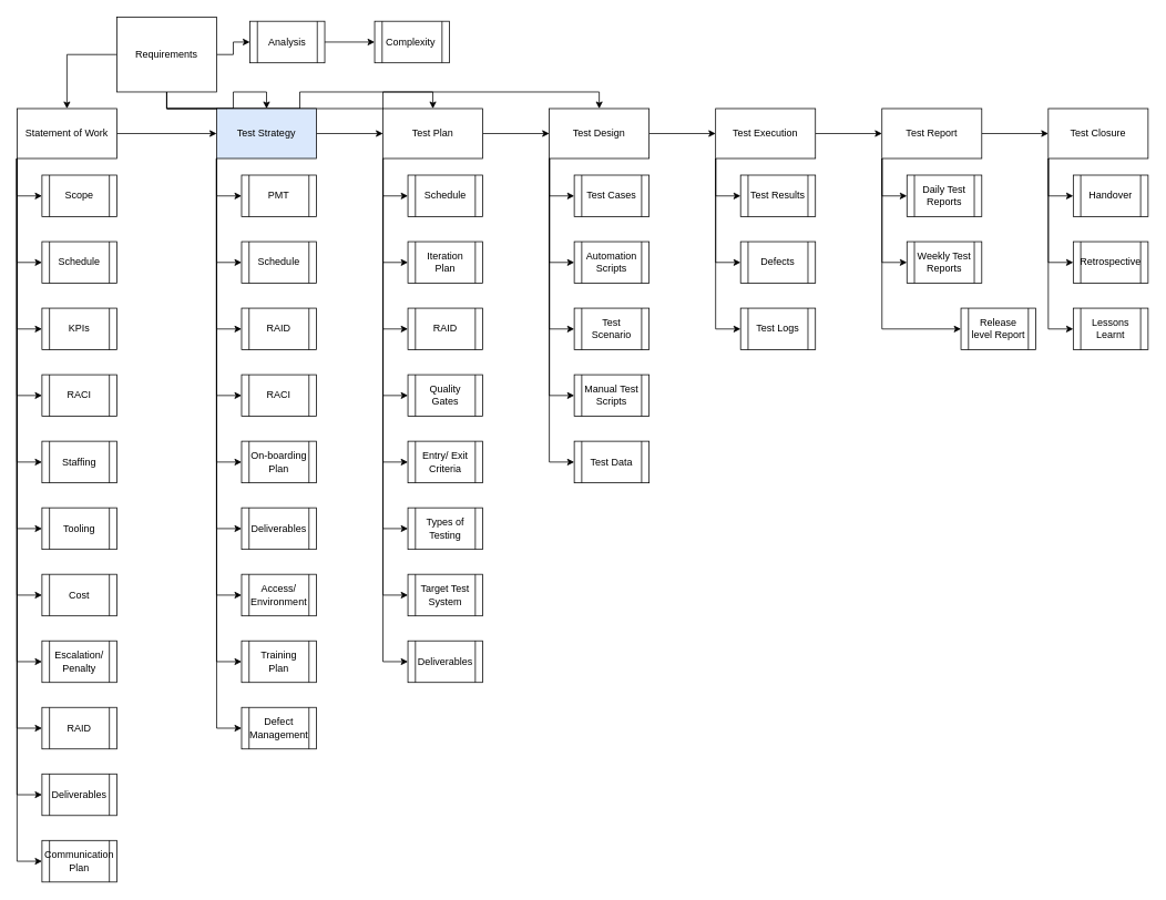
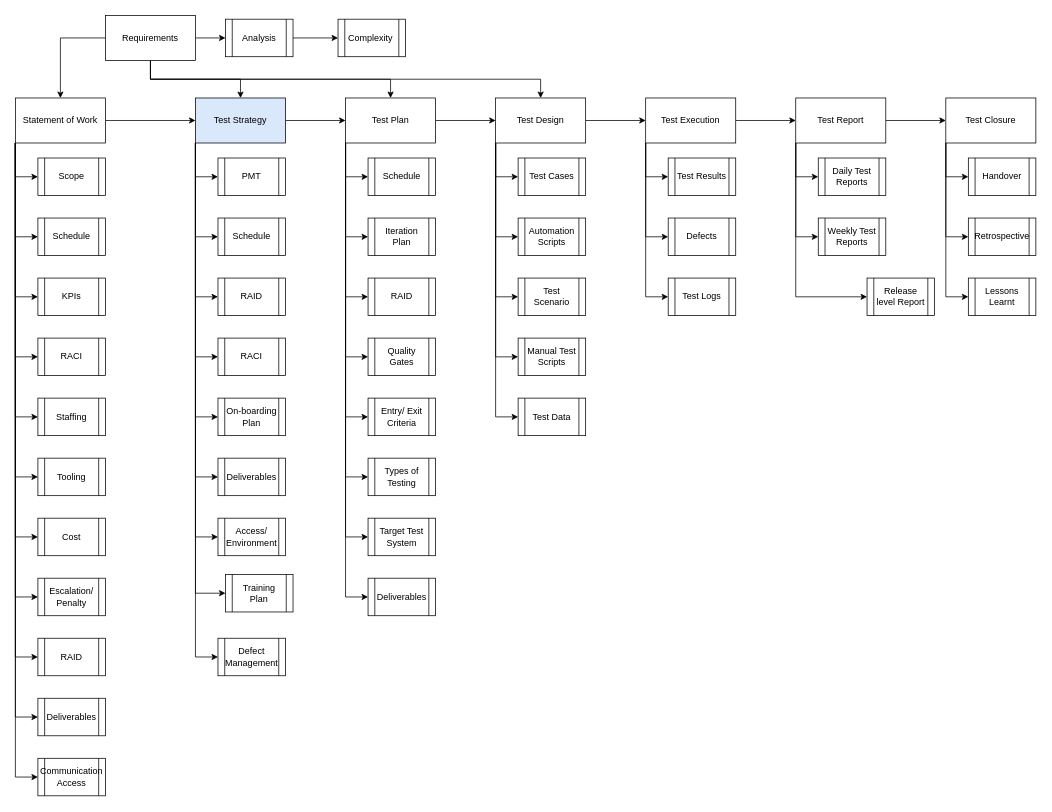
- <mxCell id="20" value="Requirements" style="rounded=0;whiteSpace=wrap;html=1;" parent="1" vertex="1"><mxGeometry x="140" y="20" width="120" height="90" as="geometry" /></mxCell>
+ <mxCell id="20" value="Requirements" style="rounded=0;whiteSpace=wrap;html=1;" parent="1" vertex="1"><mxGeometry x="140" y="20" width="120" height="60" as="geometry" /></mxCell>
- <mxCell id="81" value="Training Plan" style="shape=process;whiteSpace=wrap;html=1;backgroundOutline=1;" parent="1" vertex="1"><mxGeometry x="290" y="770" width="90" height="50" as="geometry" /></mxCell>
+ <mxCell id="81" value="Training Plan" style="shape=process;whiteSpace=wrap;html=1;backgroundOutline=1;" parent="1" vertex="1"><mxGeometry x="300" y="765" width="90" height="50" as="geometry" /></mxCell>
- <mxCell id="73" value="Communication Plan" style="shape=process;whiteSpace=wrap;html=1;backgroundOutline=1;" parent="1" vertex="1"><mxGeometry x="50" y="1010" width="90" height="50" as="geometry" /></mxCell>
+ <mxCell id="73" value="Communication Access" style="shape=process;whiteSpace=wrap;html=1;backgroundOutline=1;" parent="1" vertex="1"><mxGeometry x="50" y="1010" width="90" height="50" as="geometry" /></mxCell>
